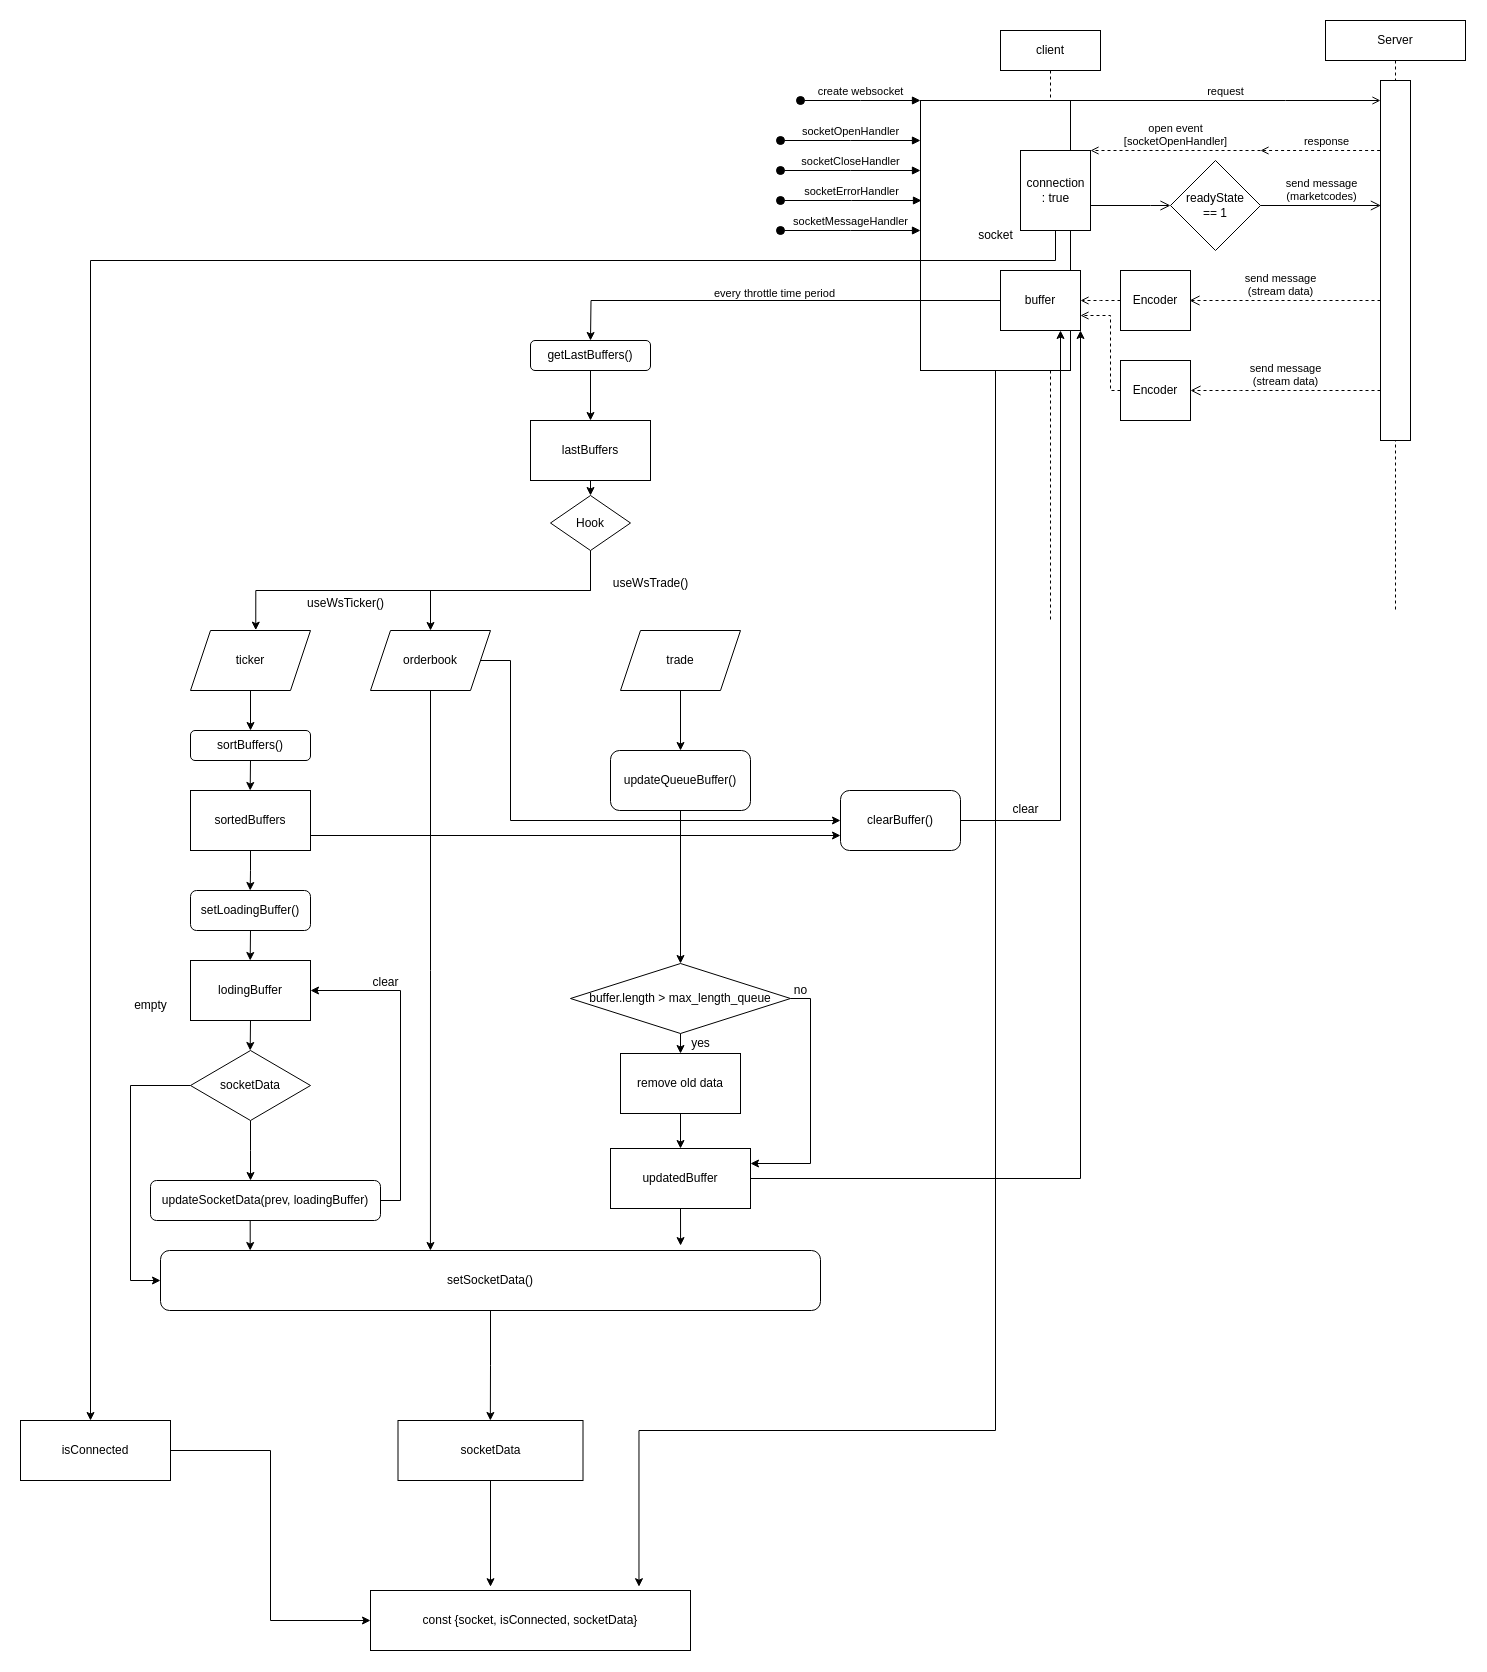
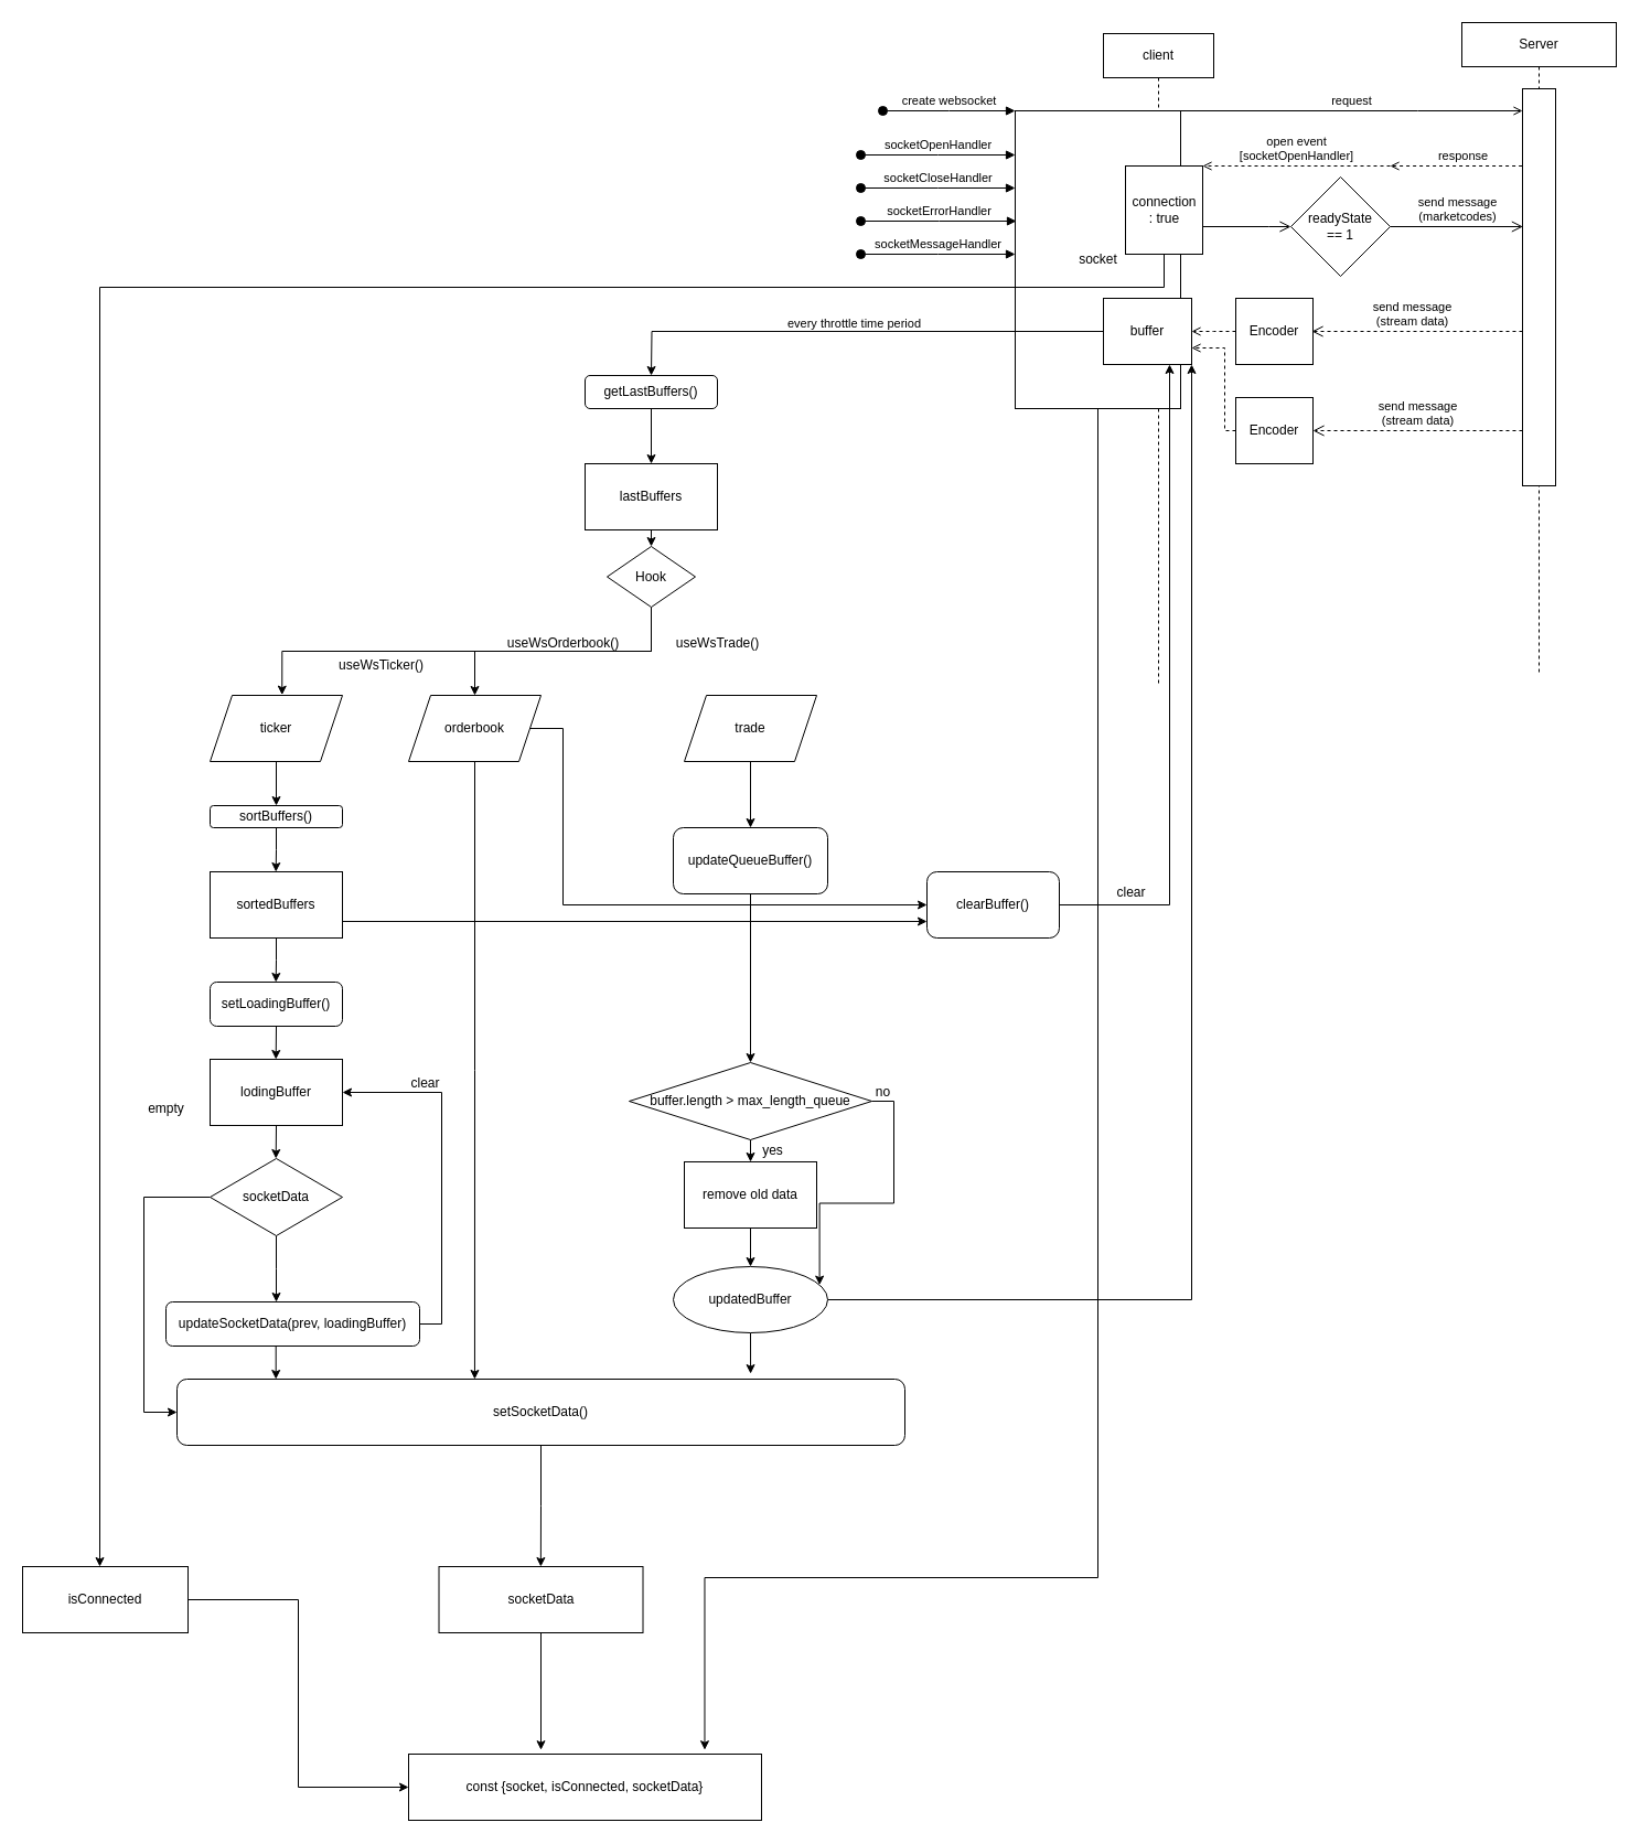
+ <mxCell id="40" value="useWsOrderbook()" style="text;html=1;align=center;verticalAlign=middle;resizable=0;points=[];autosize=1;strokeColor=none;fillColor=none;" vertex="1" parent="1"><mxGeometry x="450" y="568" width="120" height="30" as="geometry" /></mxCell>
- <mxCell id="43" value="sortBuffers()" style="rounded=1;whiteSpace=wrap;html=1;" vertex="1" parent="1"><mxGeometry x="190" y="730" width="120" height="30" as="geometry" /></mxCell>
+ <mxCell id="43" value="sortBuffers()" style="rounded=1;whiteSpace=wrap;html=1;" vertex="1" parent="1"><mxGeometry x="190" y="730" width="120" height="20" as="geometry" /></mxCell>
- <mxCell id="68" value="updatedBuffer" style="whiteSpace=wrap;html=1;" vertex="1" parent="1"><mxGeometry x="610" y="1148" width="140" height="60" as="geometry" /></mxCell>
+ <mxCell id="68" value="updatedBuffer" style="ellipse;whiteSpace=wrap;html=1;" vertex="1" parent="1"><mxGeometry x="610" y="1148" width="140" height="60" as="geometry" /></mxCell>
